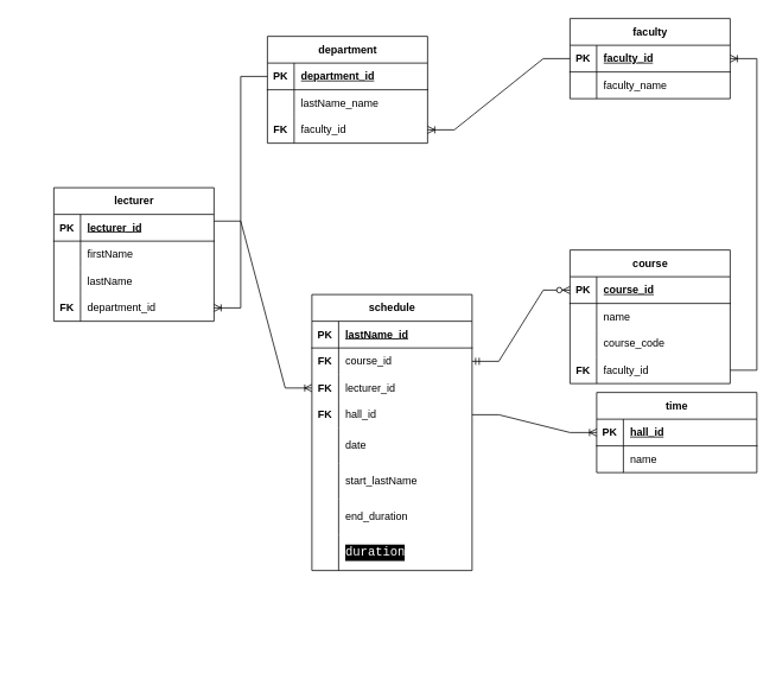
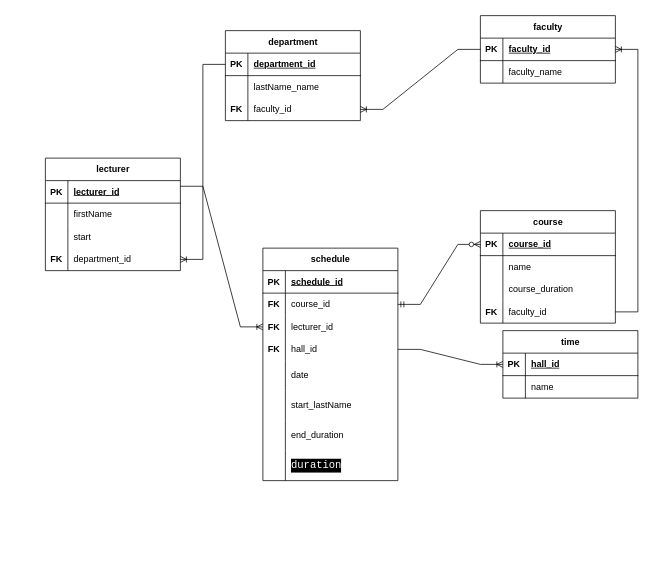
- <mxCell id="11" value="lastName" style="shape=partialRectangle;connectable=0;fillColor=none;top=0;left=0;bottom=0;right=0;align=left;spacingLeft=6;overflow=hidden;whiteSpace=wrap;html=1;" parent="9" vertex="1"><mxGeometry x="30" width="150" height="30" as="geometry"><mxRectangle width="150" height="30" as="alternateBounds" /></mxGeometry></mxCell>
+ <mxCell id="11" value="start" style="shape=partialRectangle;connectable=0;fillColor=none;top=0;left=0;bottom=0;right=0;align=left;spacingLeft=6;overflow=hidden;whiteSpace=wrap;html=1;" parent="9" vertex="1"><mxGeometry x="30" width="150" height="30" as="geometry"><mxRectangle width="150" height="30" as="alternateBounds" /></mxGeometry></mxCell>
- <mxCell id="32" value="lastName_id" style="shape=partialRectangle;connectable=0;fillColor=none;top=0;left=0;bottom=0;right=0;align=left;spacingLeft=6;fontStyle=5;overflow=hidden;whiteSpace=wrap;html=1;" parent="30" vertex="1"><mxGeometry x="30" width="150" height="30" as="geometry"><mxRectangle width="150" height="30" as="alternateBounds" /></mxGeometry></mxCell>
+ <mxCell id="32" value="schedule_id" style="shape=partialRectangle;connectable=0;fillColor=none;top=0;left=0;bottom=0;right=0;align=left;spacingLeft=6;fontStyle=5;overflow=hidden;whiteSpace=wrap;html=1;" parent="30" vertex="1"><mxGeometry x="30" width="150" height="30" as="geometry"><mxRectangle width="150" height="30" as="alternateBounds" /></mxGeometry></mxCell>
- <mxCell id="24" value="course_code" style="shape=partialRectangle;connectable=0;fillColor=none;top=0;left=0;bottom=0;right=0;align=left;spacingLeft=6;overflow=hidden;whiteSpace=wrap;html=1;" parent="22" vertex="1"><mxGeometry x="30" width="150" height="30" as="geometry"><mxRectangle width="150" height="30" as="alternateBounds" /></mxGeometry></mxCell>
+ <mxCell id="24" value="course_duration" style="shape=partialRectangle;connectable=0;fillColor=none;top=0;left=0;bottom=0;right=0;align=left;spacingLeft=6;overflow=hidden;whiteSpace=wrap;html=1;" parent="22" vertex="1"><mxGeometry x="30" width="150" height="30" as="geometry"><mxRectangle width="150" height="30" as="alternateBounds" /></mxGeometry></mxCell>
